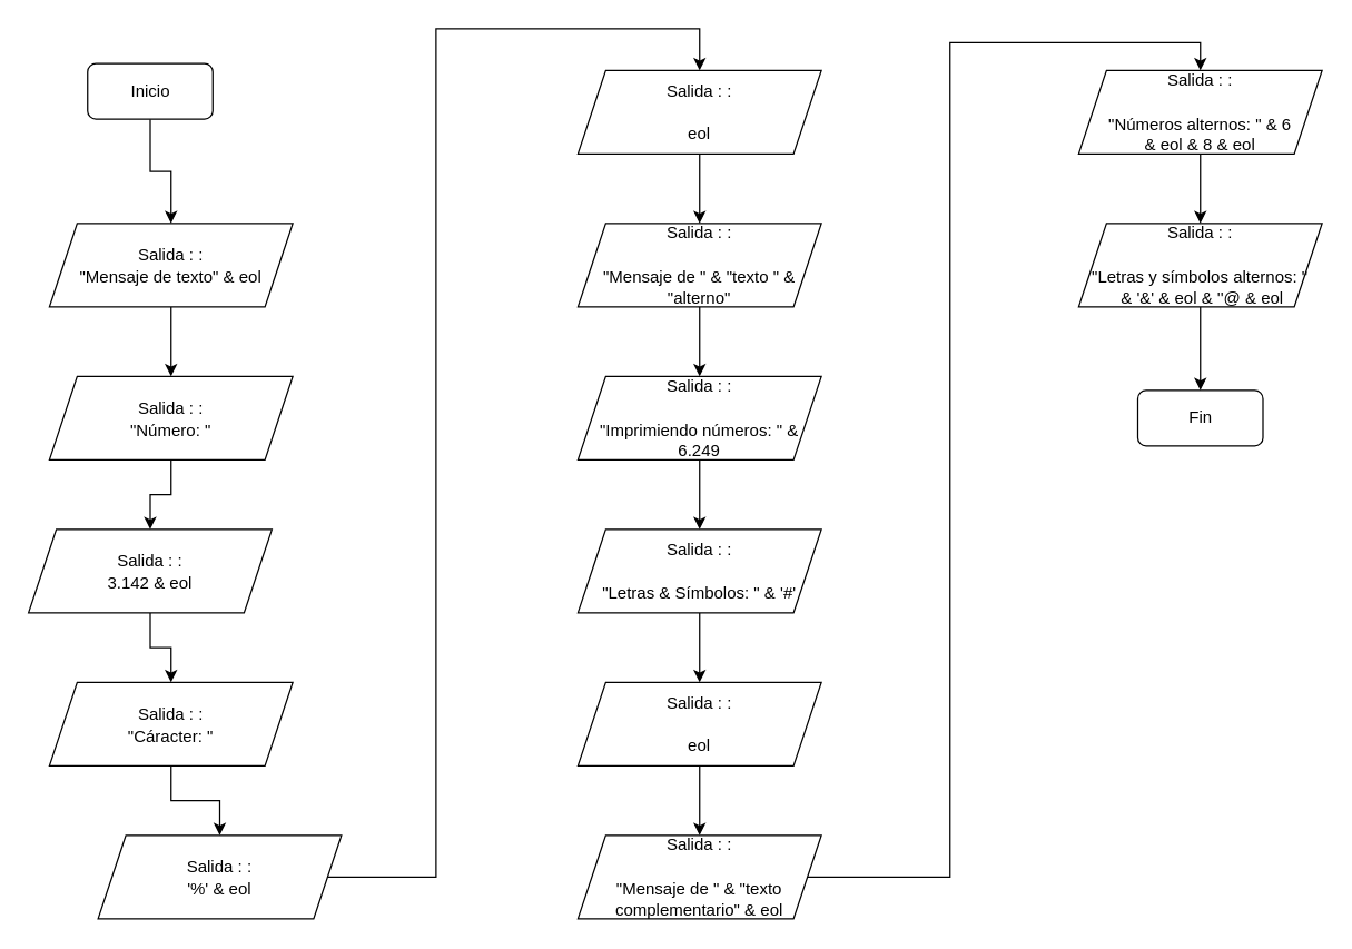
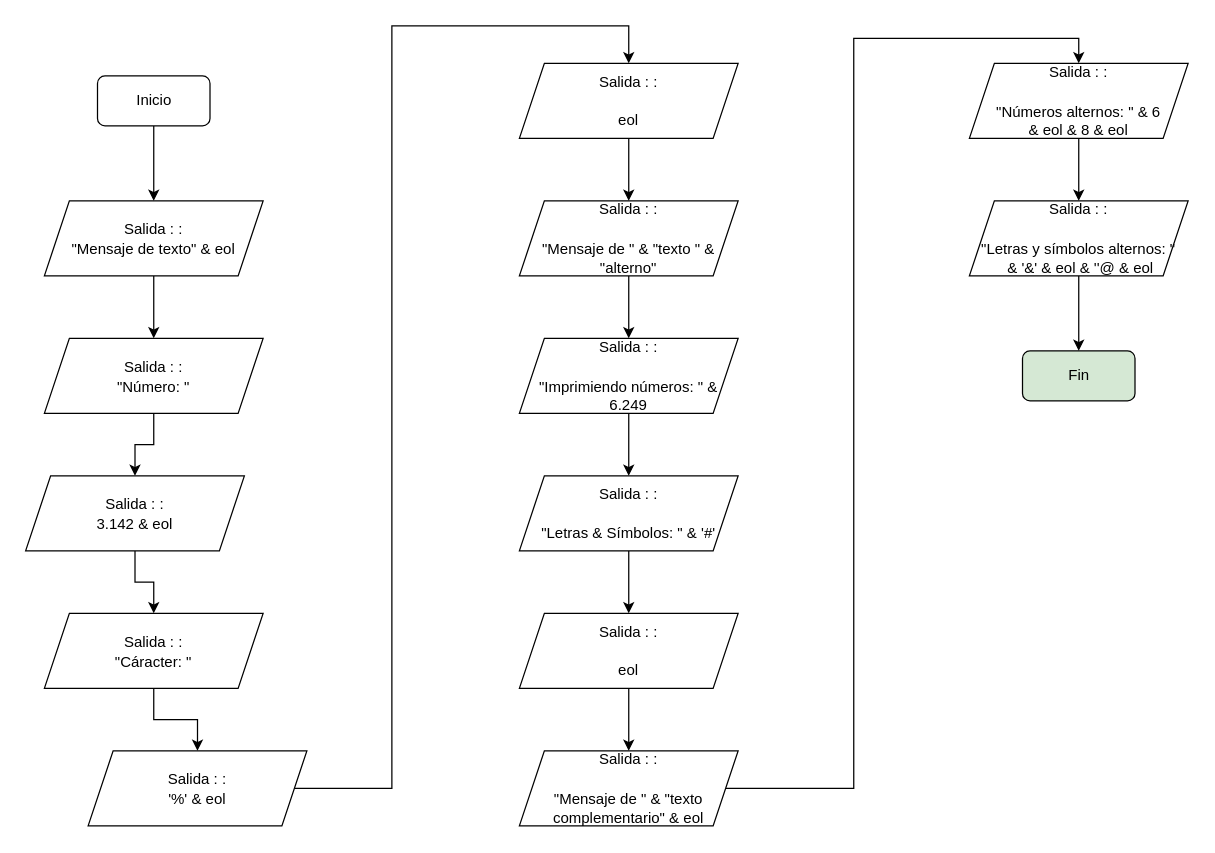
- <mxCell id="3" value="&lt;font style=&quot;font-size: 12px&quot;&gt;Inicio&lt;/font&gt;" style="rounded=1;whiteSpace=wrap;html=1;" parent="1" vertex="1"><mxGeometry x="62.5" y="45" width="90" height="40" as="geometry" /></mxCell>
+ <mxCell id="3" value="&lt;font style=&quot;font-size: 12px&quot;&gt;Inicio&lt;/font&gt;" style="rounded=1;whiteSpace=wrap;html=1;" parent="1" vertex="1"><mxGeometry x="77.5" y="60" width="90" height="40" as="geometry" /></mxCell>
- <mxCell id="6" value="&lt;font style=&quot;font-size: 12px&quot;&gt;Fin&lt;/font&gt;" style="rounded=1;whiteSpace=wrap;html=1;" parent="1" vertex="1"><mxGeometry x="817.5" y="280" width="90" height="40" as="geometry" /></mxCell>
+ <mxCell id="6" value="&lt;font style=&quot;font-size: 12px&quot;&gt;Fin&lt;/font&gt;" style="rounded=1;whiteSpace=wrap;html=1;fillColor=#d5e8d4;" parent="1" vertex="1"><mxGeometry x="817.5" y="280" width="90" height="40" as="geometry" /></mxCell>
